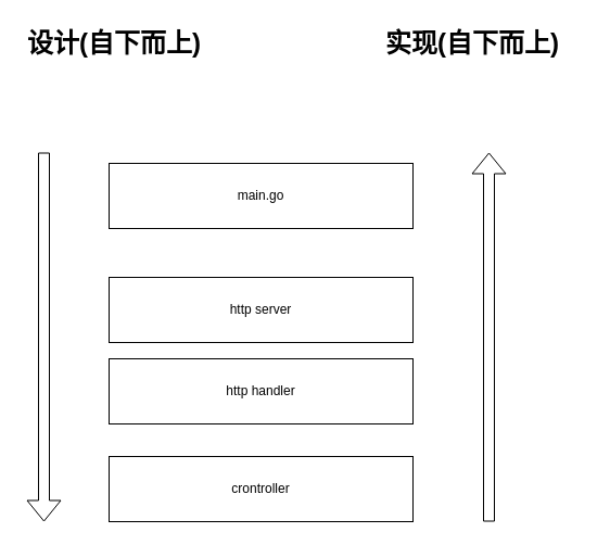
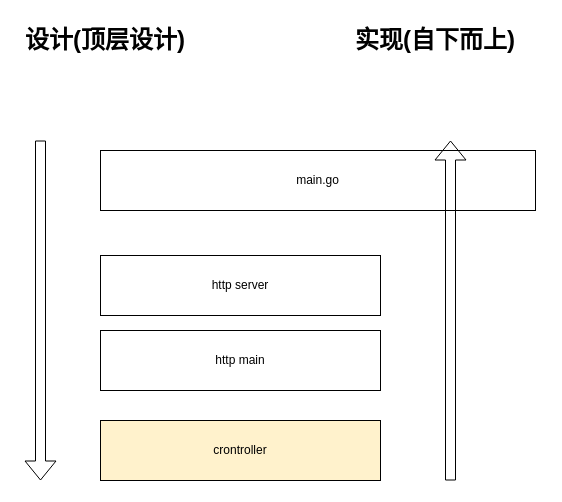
- <mxCell id="7" value="&lt;h1&gt;设计(自下而上)&lt;/h1&gt;" style="text;html=1;strokeColor=none;fillColor=none;spacing=5;spacingTop=-20;whiteSpace=wrap;overflow=hidden;rounded=0;" parent="1" vertex="1"><mxGeometry x="20" y="20" width="190" height="90" as="geometry" /></mxCell>
+ <mxCell id="7" value="&lt;h1&gt;设计(顶层设计)&lt;/h1&gt;" style="text;html=1;strokeColor=none;fillColor=none;spacing=5;spacingTop=-20;whiteSpace=wrap;overflow=hidden;rounded=0;" parent="1" vertex="1"><mxGeometry x="20" y="20" width="190" height="90" as="geometry" /></mxCell>
- <mxCell id="2" value="main.go" style="rounded=0;whiteSpace=wrap;html=1;" parent="1" vertex="1"><mxGeometry x="100" y="150" width="280" height="60" as="geometry" /></mxCell>
+ <mxCell id="2" value="main.go" style="rounded=0;whiteSpace=wrap;html=1;" parent="1" vertex="1"><mxGeometry x="100" y="150" width="435" height="60" as="geometry" /></mxCell>
- <mxCell id="5" value="http handler" style="rounded=0;whiteSpace=wrap;html=1;" parent="1" vertex="1"><mxGeometry x="100" y="330" width="280" height="60" as="geometry" /></mxCell>
+ <mxCell id="5" value="http main" style="rounded=0;whiteSpace=wrap;html=1;" parent="1" vertex="1"><mxGeometry x="100" y="330" width="280" height="60" as="geometry" /></mxCell>
- <mxCell id="6" value="crontroller" style="rounded=0;whiteSpace=wrap;html=1;" parent="1" vertex="1"><mxGeometry x="100" y="420" width="280" height="60" as="geometry" /></mxCell>
+ <mxCell id="6" value="crontroller" style="rounded=0;whiteSpace=wrap;html=1;fillColor=#fff2cc;" parent="1" vertex="1"><mxGeometry x="100" y="420" width="280" height="60" as="geometry" /></mxCell>
